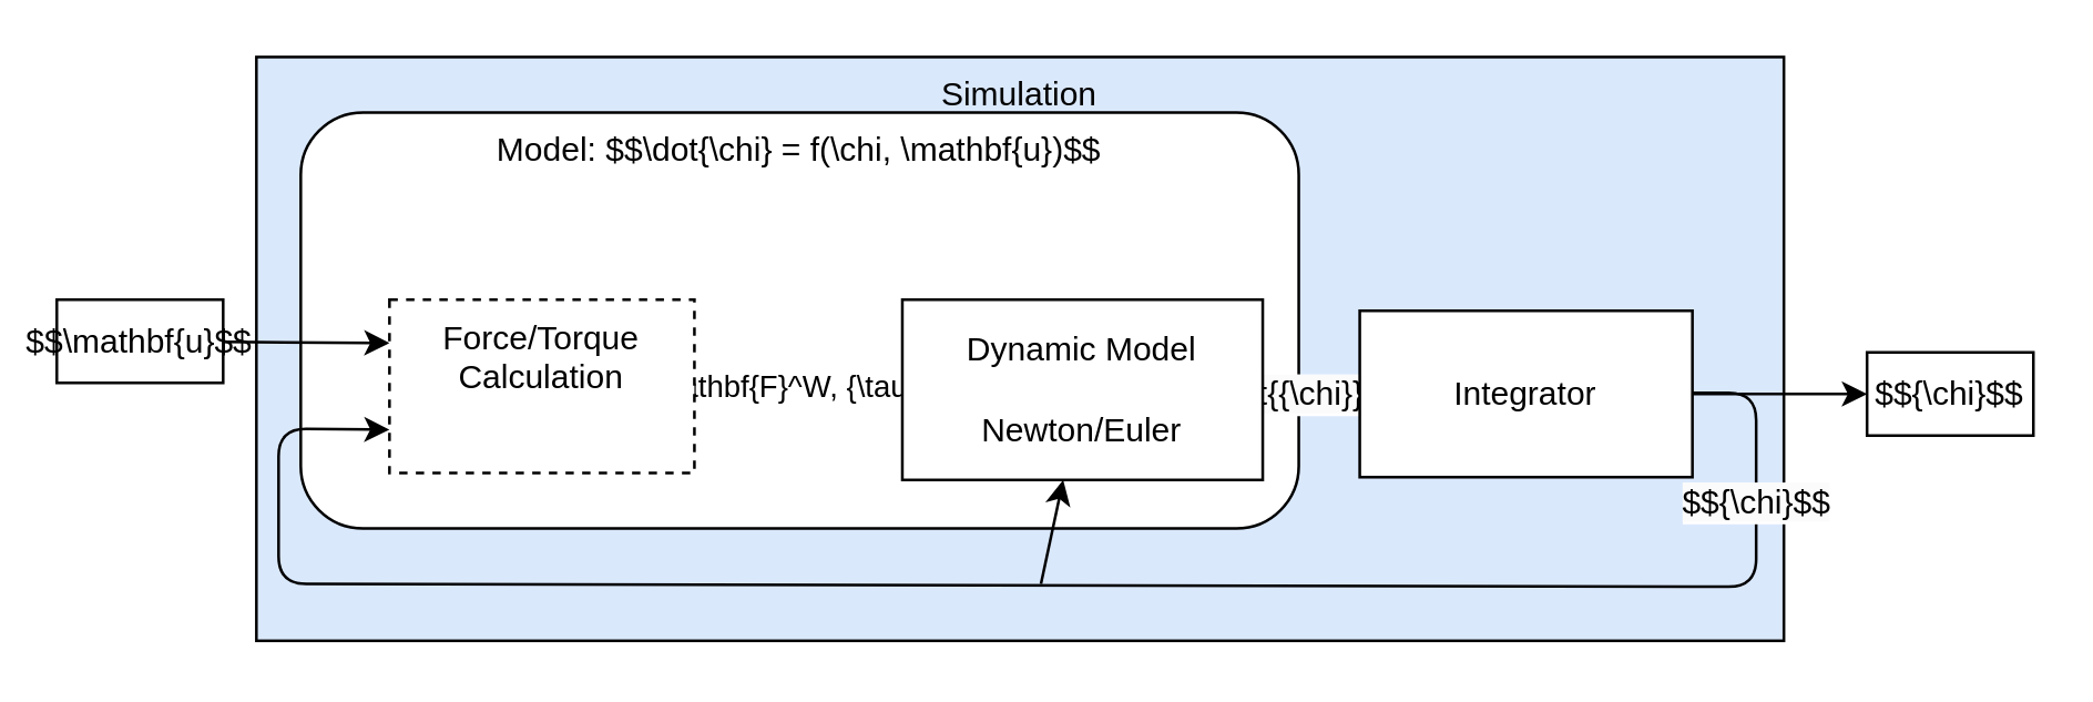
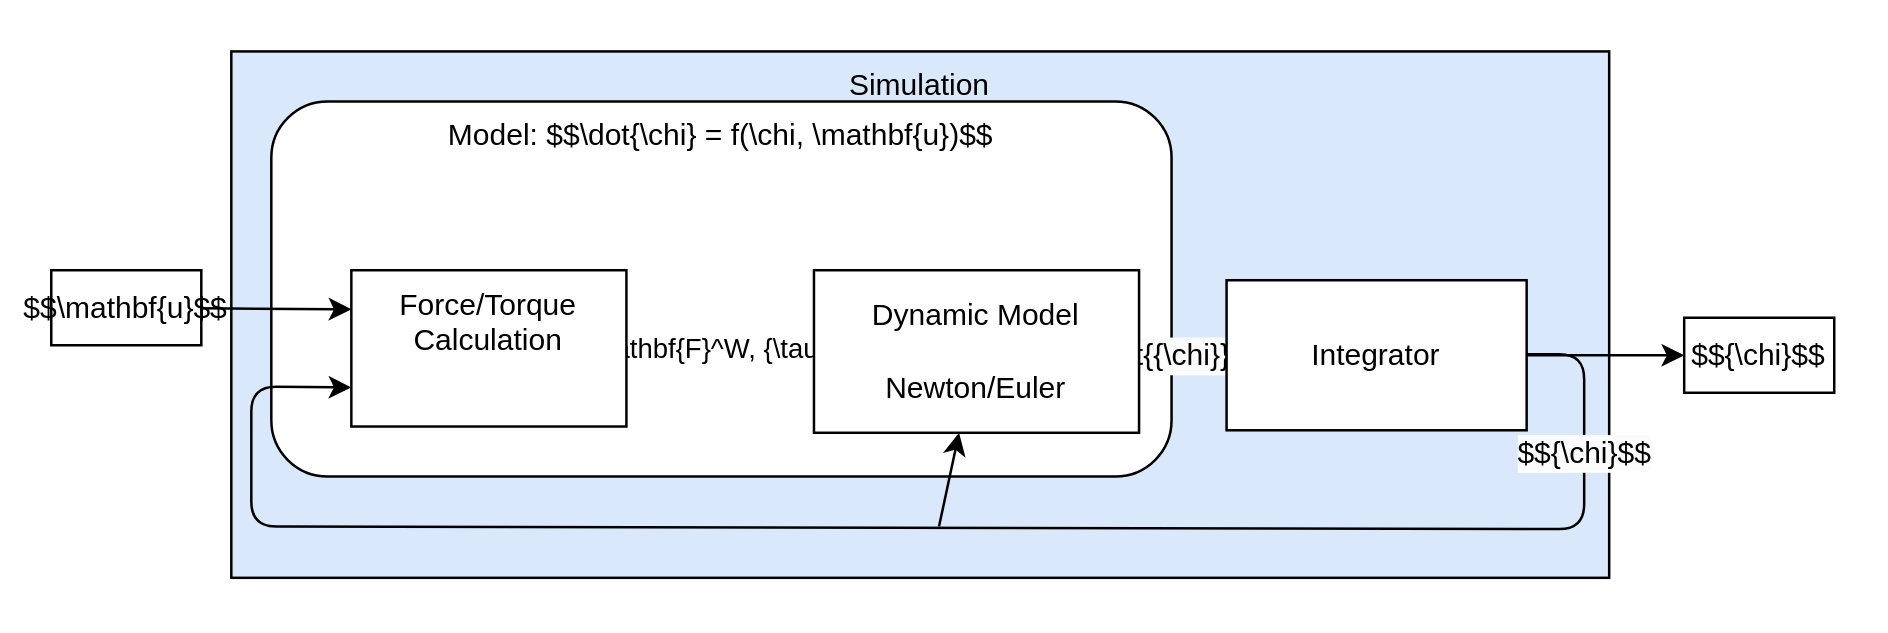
- <mxCell id="5" value="Force/Torque Calculation" style="rounded=0;whiteSpace=wrap;html=1;verticalAlign=top;dashed=1;" parent="1" vertex="1"><mxGeometry x="140" y="107.5" width="110" height="62.5" as="geometry" /></mxCell>
+ <mxCell id="5" value="Force/Torque Calculation" style="rounded=0;whiteSpace=wrap;html=1;verticalAlign=top;" parent="1" vertex="1"><mxGeometry x="140" y="107.5" width="110" height="62.5" as="geometry" /></mxCell>
